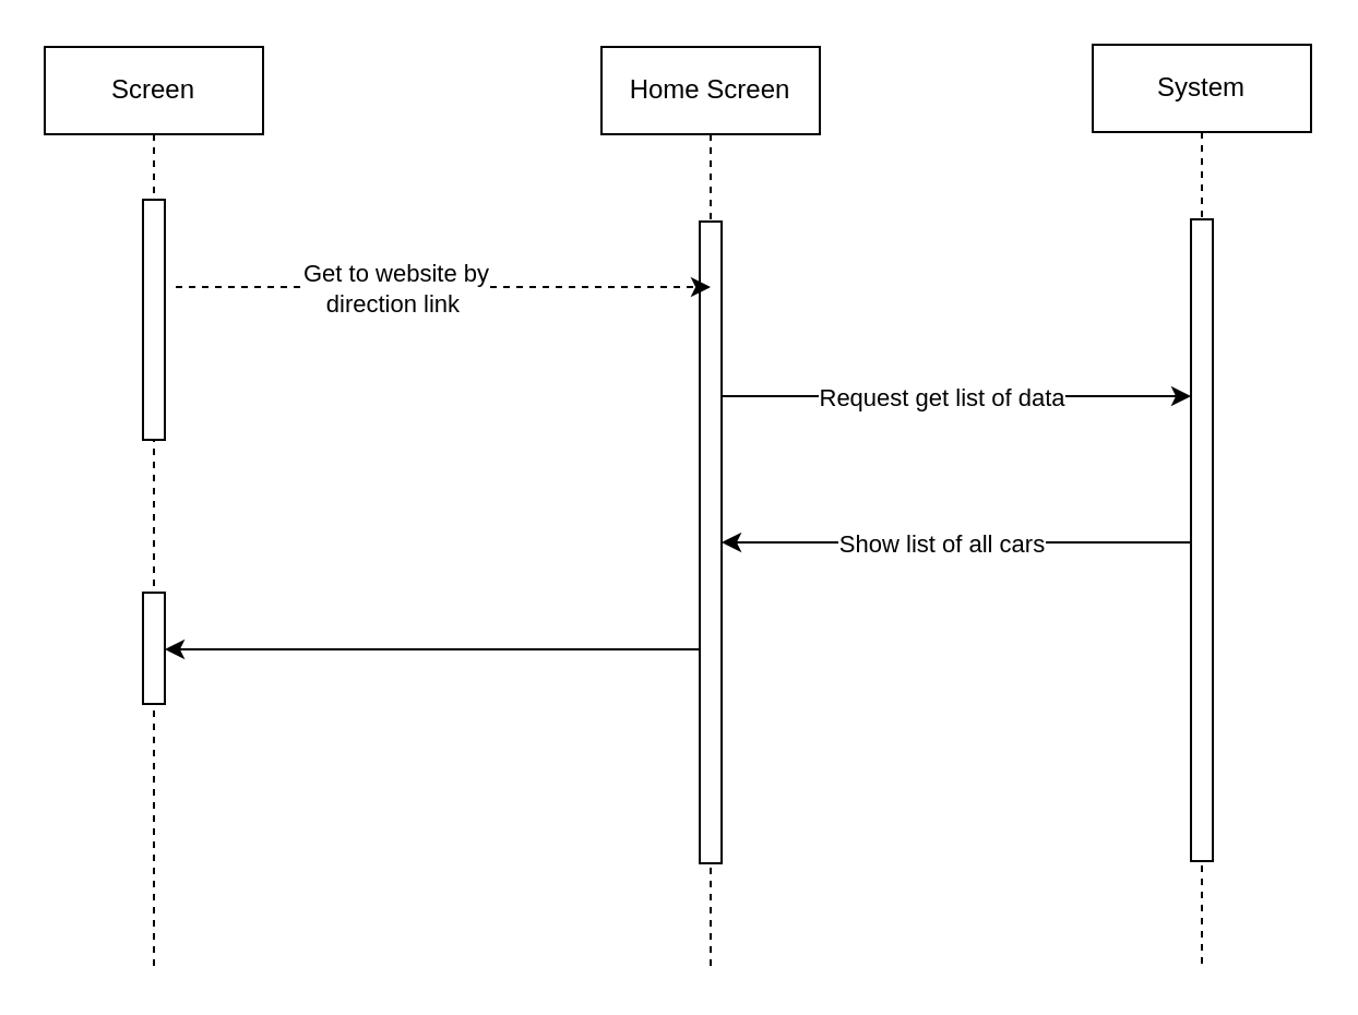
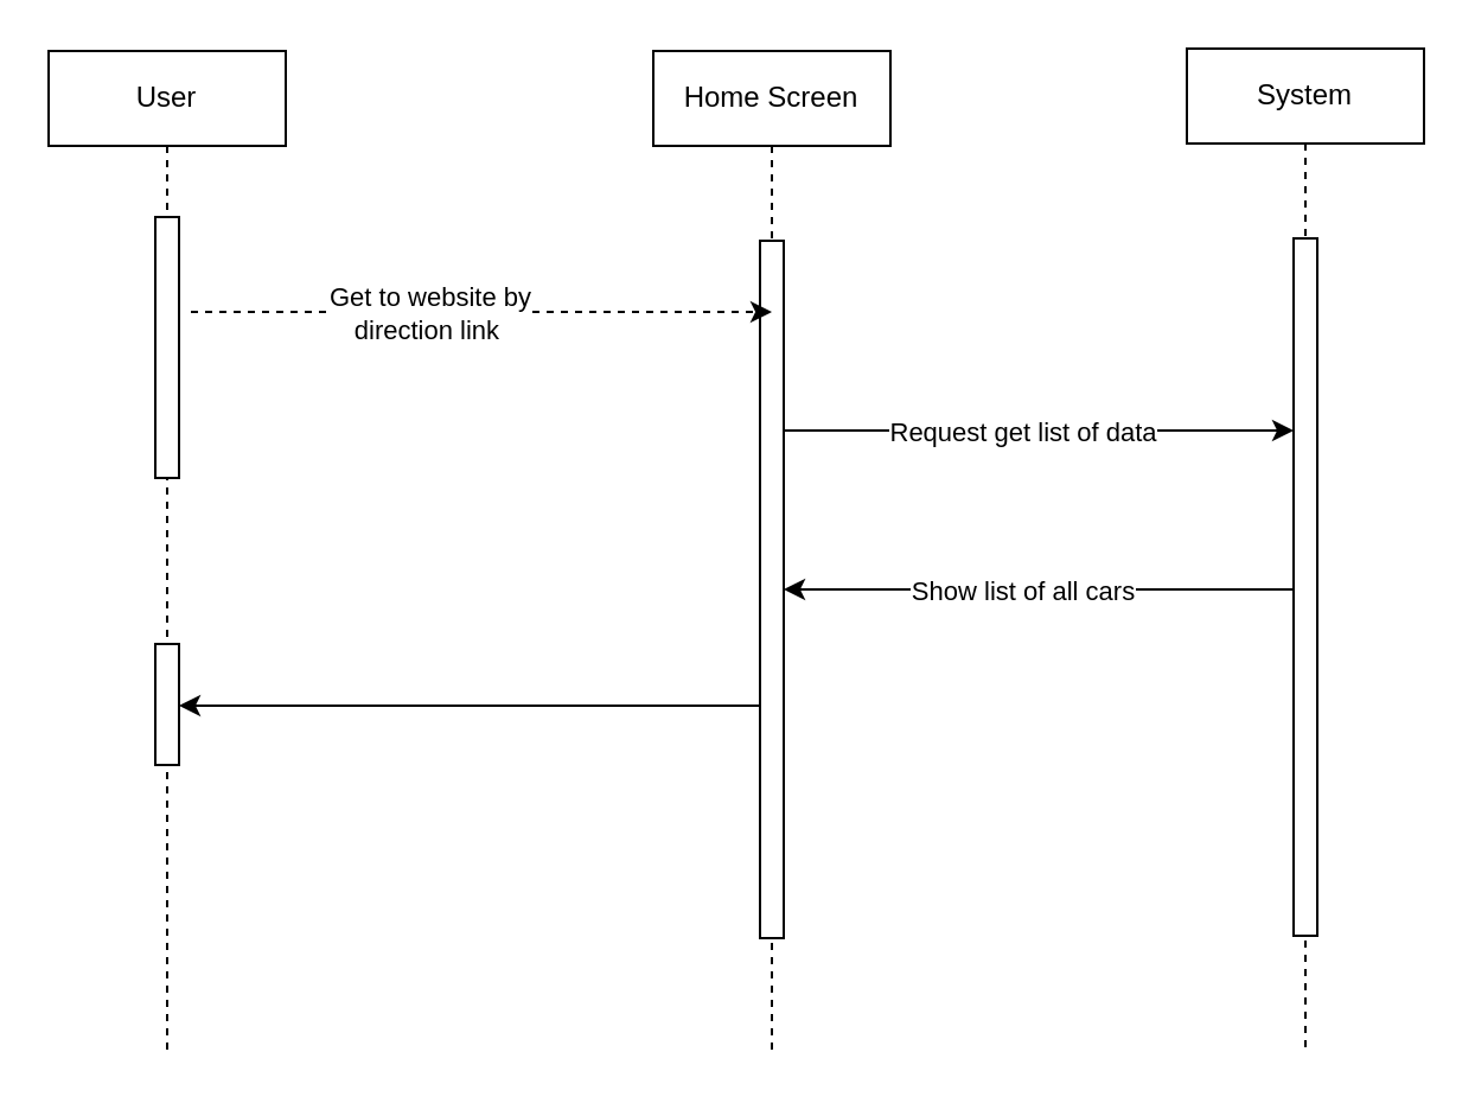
- <mxCell id="2" value="Screen" style="shape=umlLifeline;perimeter=lifelinePerimeter;whiteSpace=wrap;html=1;container=0;dropTarget=0;collapsible=0;recursiveResize=0;outlineConnect=0;portConstraint=eastwest;newEdgeStyle={&quot;edgeStyle&quot;:&quot;elbowEdgeStyle&quot;,&quot;elbow&quot;:&quot;vertical&quot;,&quot;curved&quot;:0,&quot;rounded&quot;:0};" vertex="1" parent="1"><mxGeometry x="20" y="21" width="100" height="421" as="geometry" /></mxCell>
+ <mxCell id="2" value="User" style="shape=umlLifeline;perimeter=lifelinePerimeter;whiteSpace=wrap;html=1;container=0;dropTarget=0;collapsible=0;recursiveResize=0;outlineConnect=0;portConstraint=eastwest;newEdgeStyle={&quot;edgeStyle&quot;:&quot;elbowEdgeStyle&quot;,&quot;elbow&quot;:&quot;vertical&quot;,&quot;curved&quot;:0,&quot;rounded&quot;:0};" vertex="1" parent="1"><mxGeometry x="20" y="21" width="100" height="421" as="geometry" /></mxCell>
